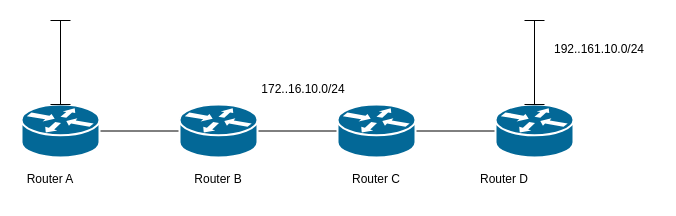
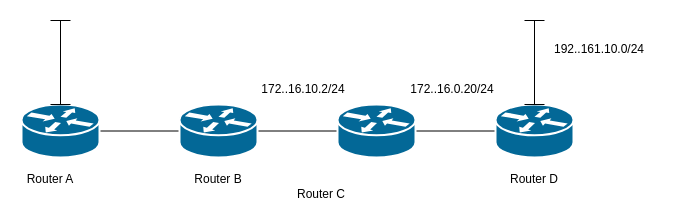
- <mxCell id="16" value="172..16.10.0/24" style="text;html=1;strokeColor=none;fillColor=none;align=center;verticalAlign=middle;whiteSpace=wrap;rounded=0;" vertex="1" parent="1"><mxGeometry x="248" y="74" width="110" height="30" as="geometry" /></mxCell>
+ <mxCell id="16" value="172..16.10.2/24" style="text;html=1;strokeColor=none;fillColor=none;align=center;verticalAlign=middle;whiteSpace=wrap;rounded=0;" vertex="1" parent="1"><mxGeometry x="248" y="74" width="110" height="30" as="geometry" /></mxCell>
+ <mxCell id="15" value="172..16.0.20/24" style="text;html=1;strokeColor=none;fillColor=none;align=center;verticalAlign=middle;whiteSpace=wrap;rounded=0;" vertex="1" parent="1"><mxGeometry x="397" y="74" width="110" height="30" as="geometry" /></mxCell>
- <mxCell id="13" value="Router C" style="text;html=1;strokeColor=none;fillColor=none;align=center;verticalAlign=middle;whiteSpace=wrap;rounded=0;" vertex="1" parent="1"><mxGeometry x="346" y="164" width="60" height="30" as="geometry" /></mxCell>
+ <mxCell id="13" value="Router C" style="text;html=1;strokeColor=none;fillColor=none;align=center;verticalAlign=middle;whiteSpace=wrap;rounded=0;" vertex="1" parent="1"><mxGeometry x="291" y="179" width="60" height="30" as="geometry" /></mxCell>
- <mxCell id="14" value="Router D" style="text;html=1;strokeColor=none;fillColor=none;align=center;verticalAlign=middle;whiteSpace=wrap;rounded=0;" vertex="1" parent="1"><mxGeometry x="474" y="164" width="60" height="30" as="geometry" /></mxCell>
+ <mxCell id="14" value="Router D" style="text;html=1;strokeColor=none;fillColor=none;align=center;verticalAlign=middle;whiteSpace=wrap;rounded=0;" vertex="1" parent="1"><mxGeometry x="504" y="164" width="60" height="30" as="geometry" /></mxCell>
